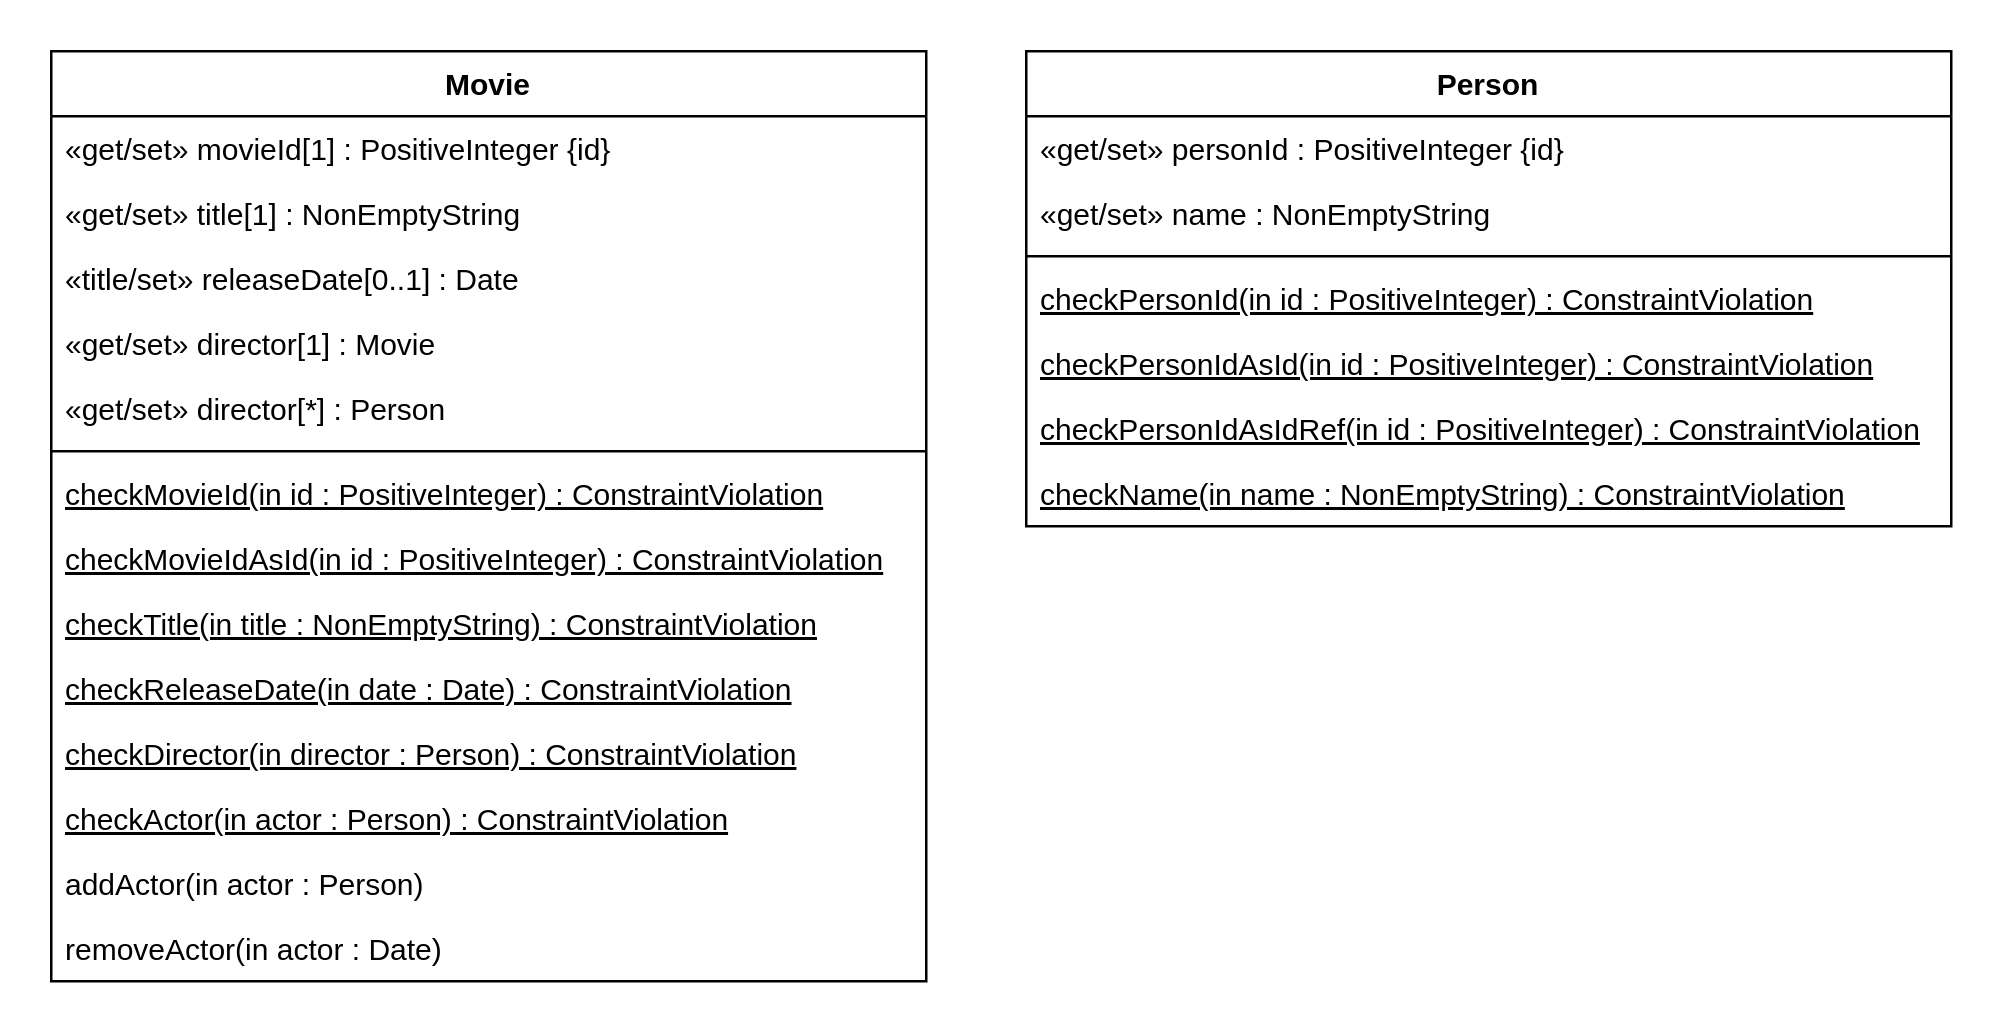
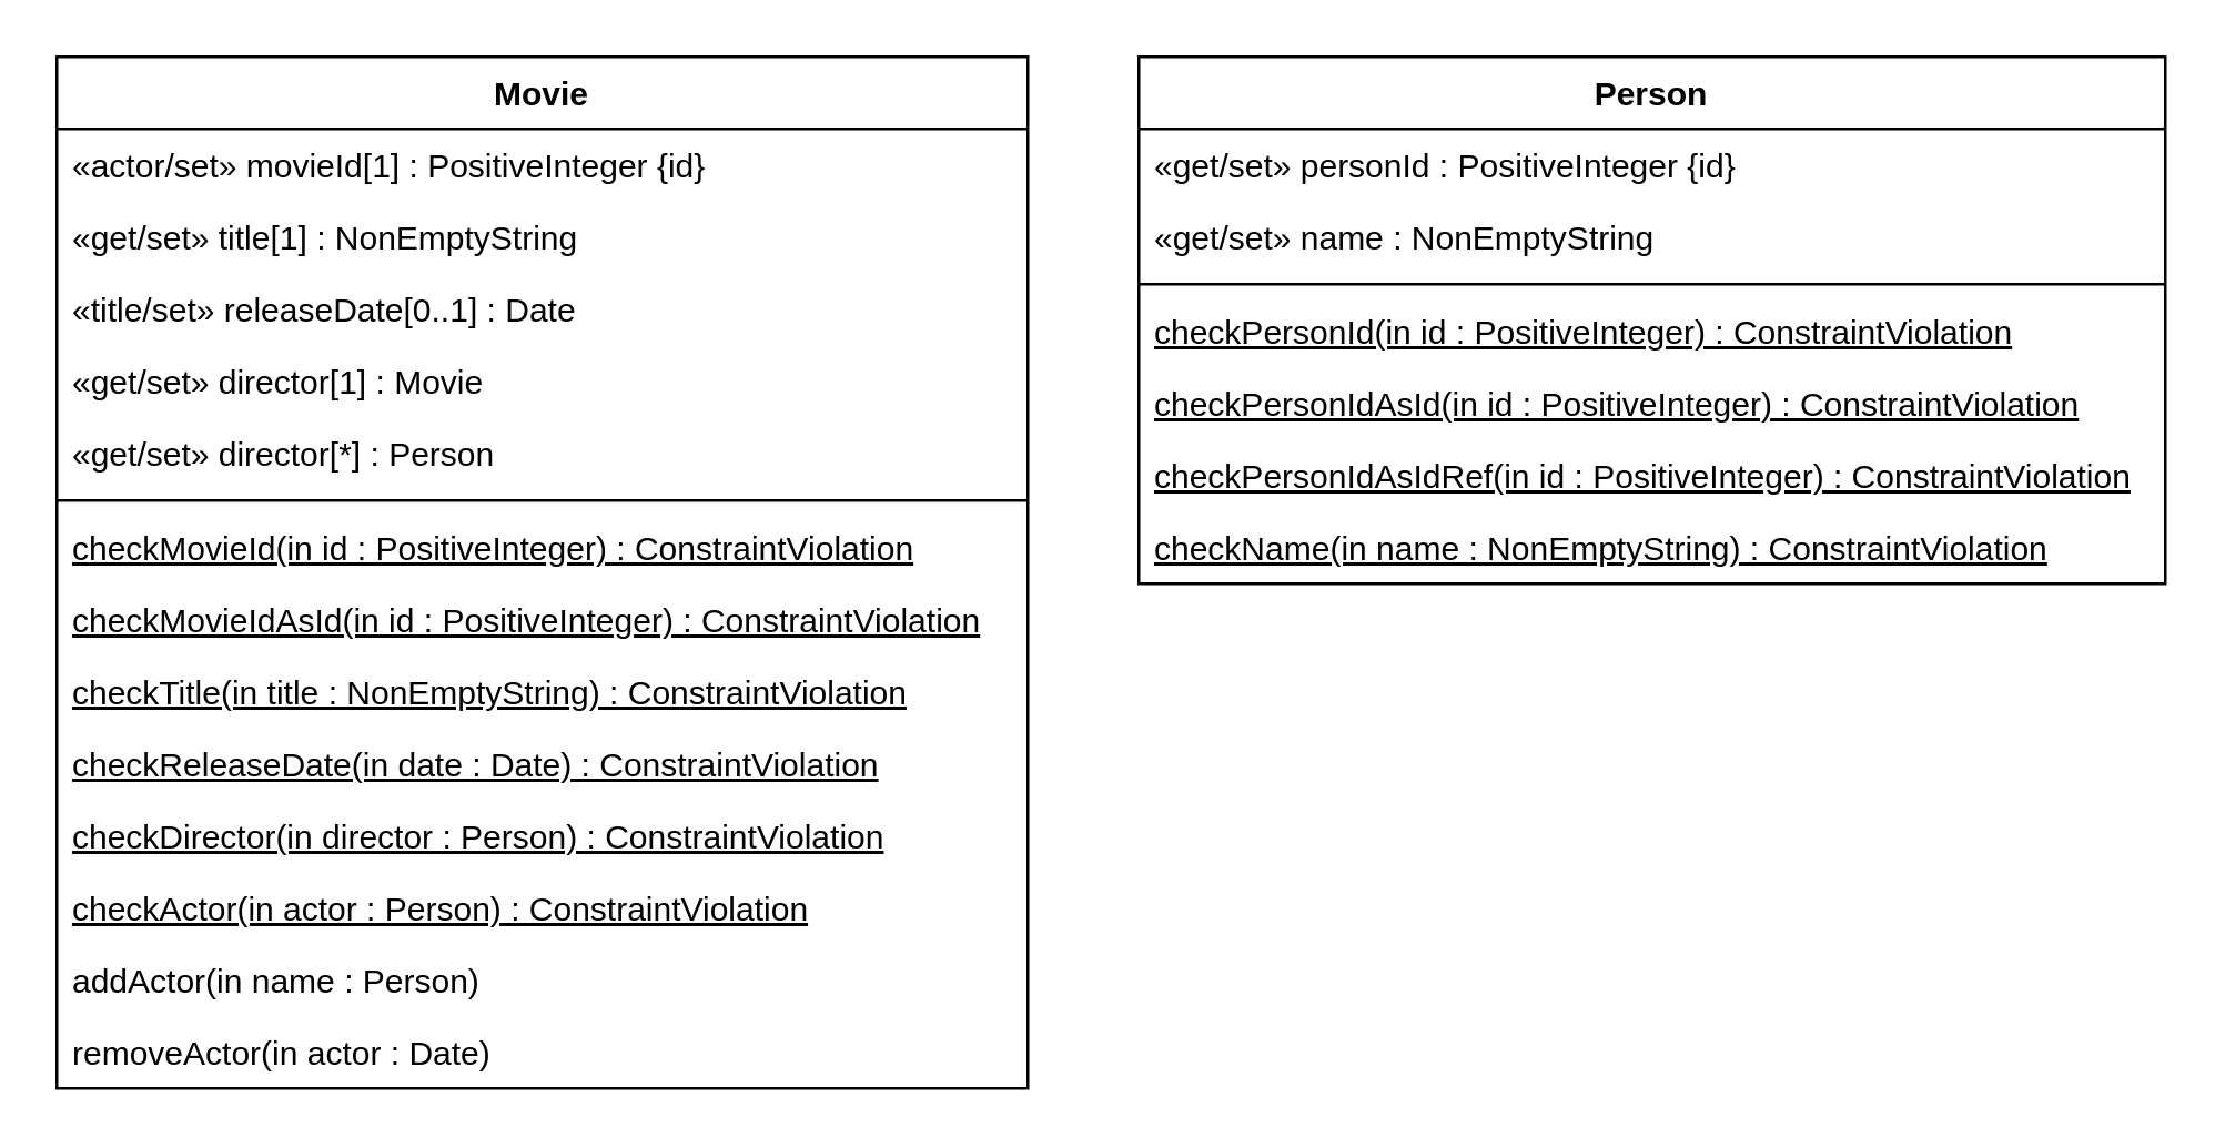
- <mxCell id="3" value="«get/set» movieId[1] : PositiveInteger {id}" style="text;strokeColor=none;fillColor=none;align=left;verticalAlign=top;spacingLeft=4;spacingRight=4;overflow=hidden;rotatable=0;points=[[0,0.5],[1,0.5]];portConstraint=eastwest;" vertex="1" parent="2"><mxGeometry y="26" width="350" height="26" as="geometry" /></mxCell>
+ <mxCell id="3" value="«actor/set» movieId[1] : PositiveInteger {id}" style="text;strokeColor=none;fillColor=none;align=left;verticalAlign=top;spacingLeft=4;spacingRight=4;overflow=hidden;rotatable=0;points=[[0,0.5],[1,0.5]];portConstraint=eastwest;" vertex="1" parent="2"><mxGeometry y="26" width="350" height="26" as="geometry" /></mxCell>
- <mxCell id="15" value="addActor(in actor : Person)" style="text;strokeColor=none;fillColor=none;align=left;verticalAlign=top;spacingLeft=4;spacingRight=4;overflow=hidden;rotatable=0;points=[[0,0.5],[1,0.5]];portConstraint=eastwest;" vertex="1" parent="2"><mxGeometry y="320" width="350" height="26" as="geometry" /></mxCell>
+ <mxCell id="15" value="addActor(in name : Person)" style="text;strokeColor=none;fillColor=none;align=left;verticalAlign=top;spacingLeft=4;spacingRight=4;overflow=hidden;rotatable=0;points=[[0,0.5],[1,0.5]];portConstraint=eastwest;" vertex="1" parent="2"><mxGeometry y="320" width="350" height="26" as="geometry" /></mxCell>
